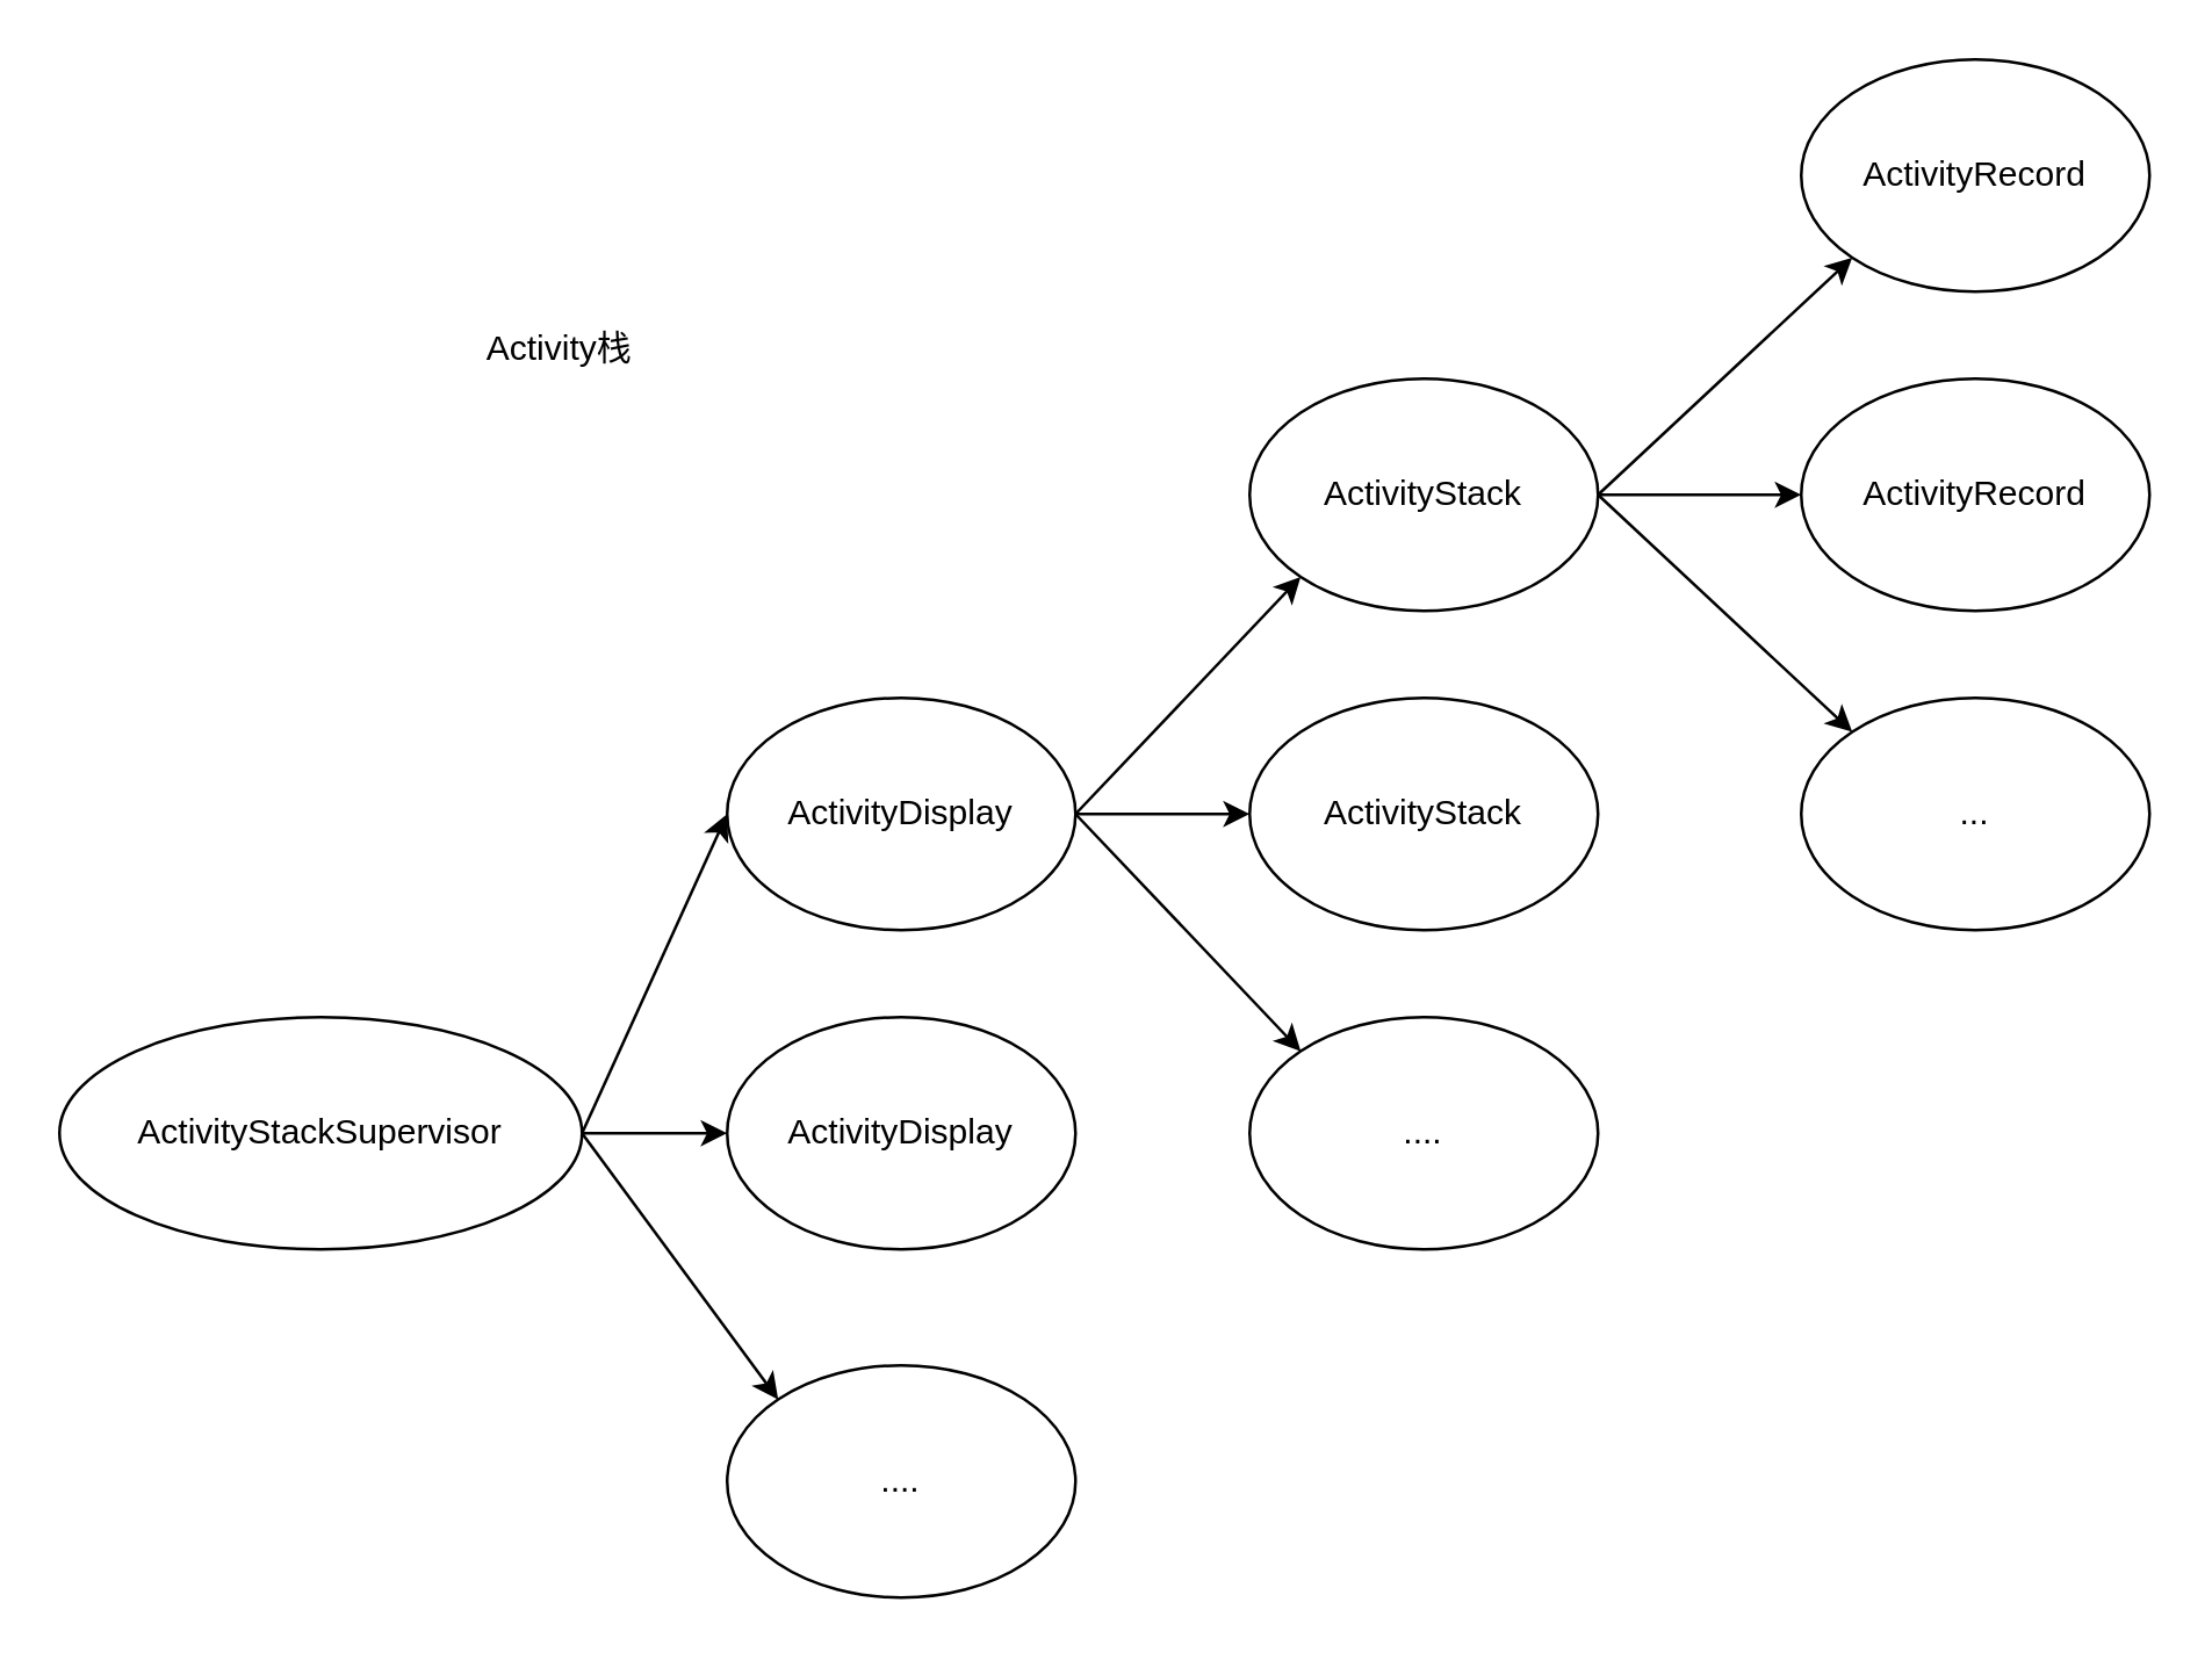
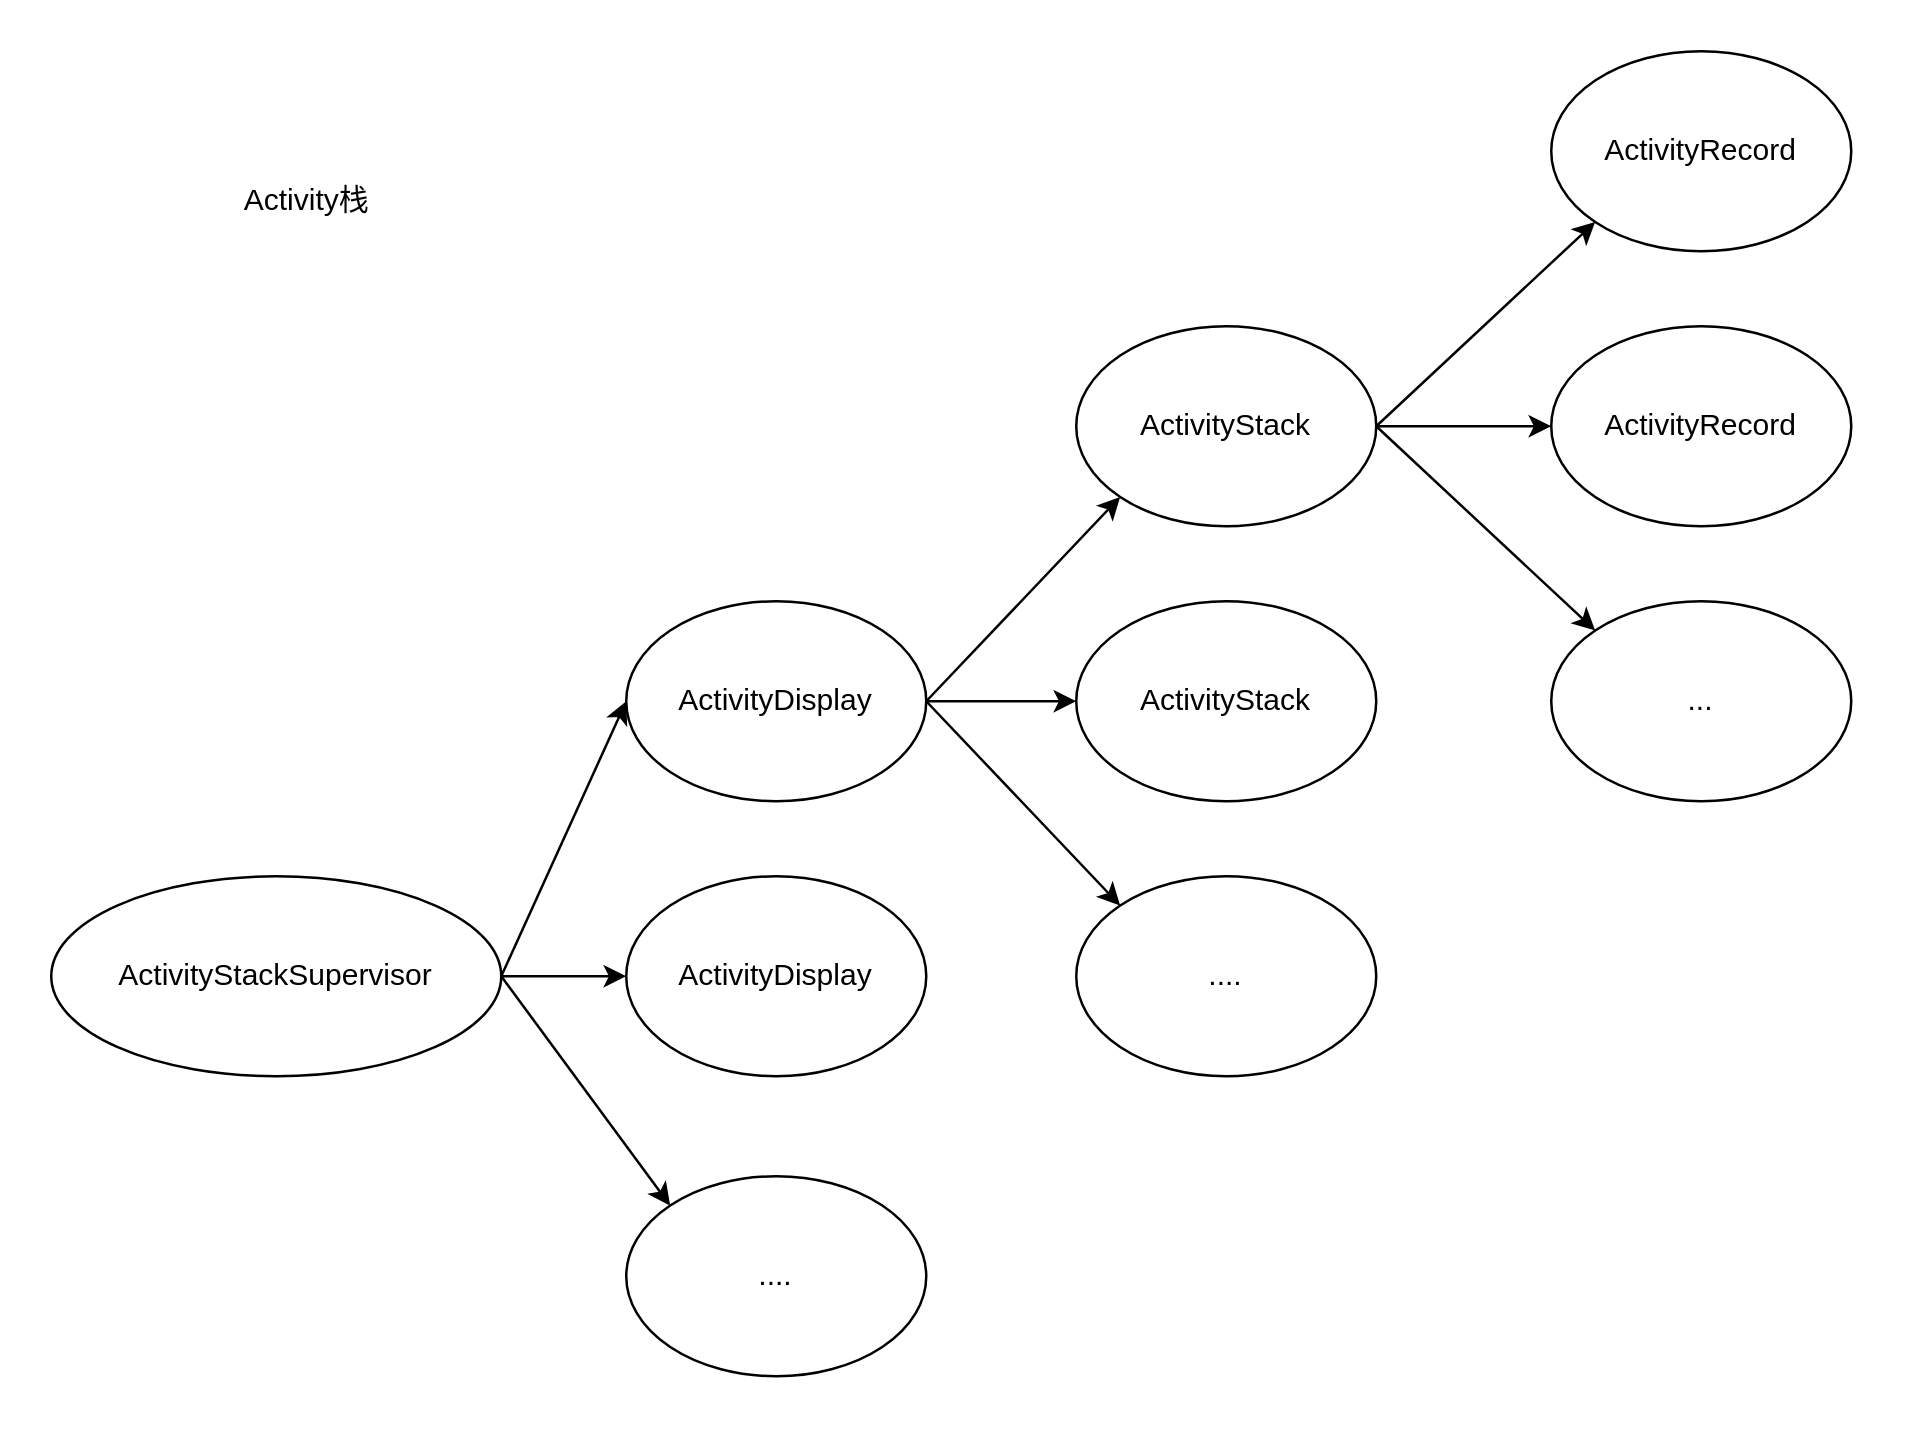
- <mxCell id="18" value="Activity栈" style="text;html=1;strokeColor=none;fillColor=none;align=center;verticalAlign=middle;whiteSpace=wrap;rounded=0;" vertex="1" parent="1"><mxGeometry x="115" y="70" width="155" height="100" as="geometry" /></mxCell>
+ <mxCell id="18" value="Activity栈" style="text;html=1;strokeColor=none;fillColor=none;align=center;verticalAlign=middle;whiteSpace=wrap;rounded=0;" vertex="1" parent="1"><mxGeometry x="45" y="30" width="155" height="100" as="geometry" /></mxCell>
